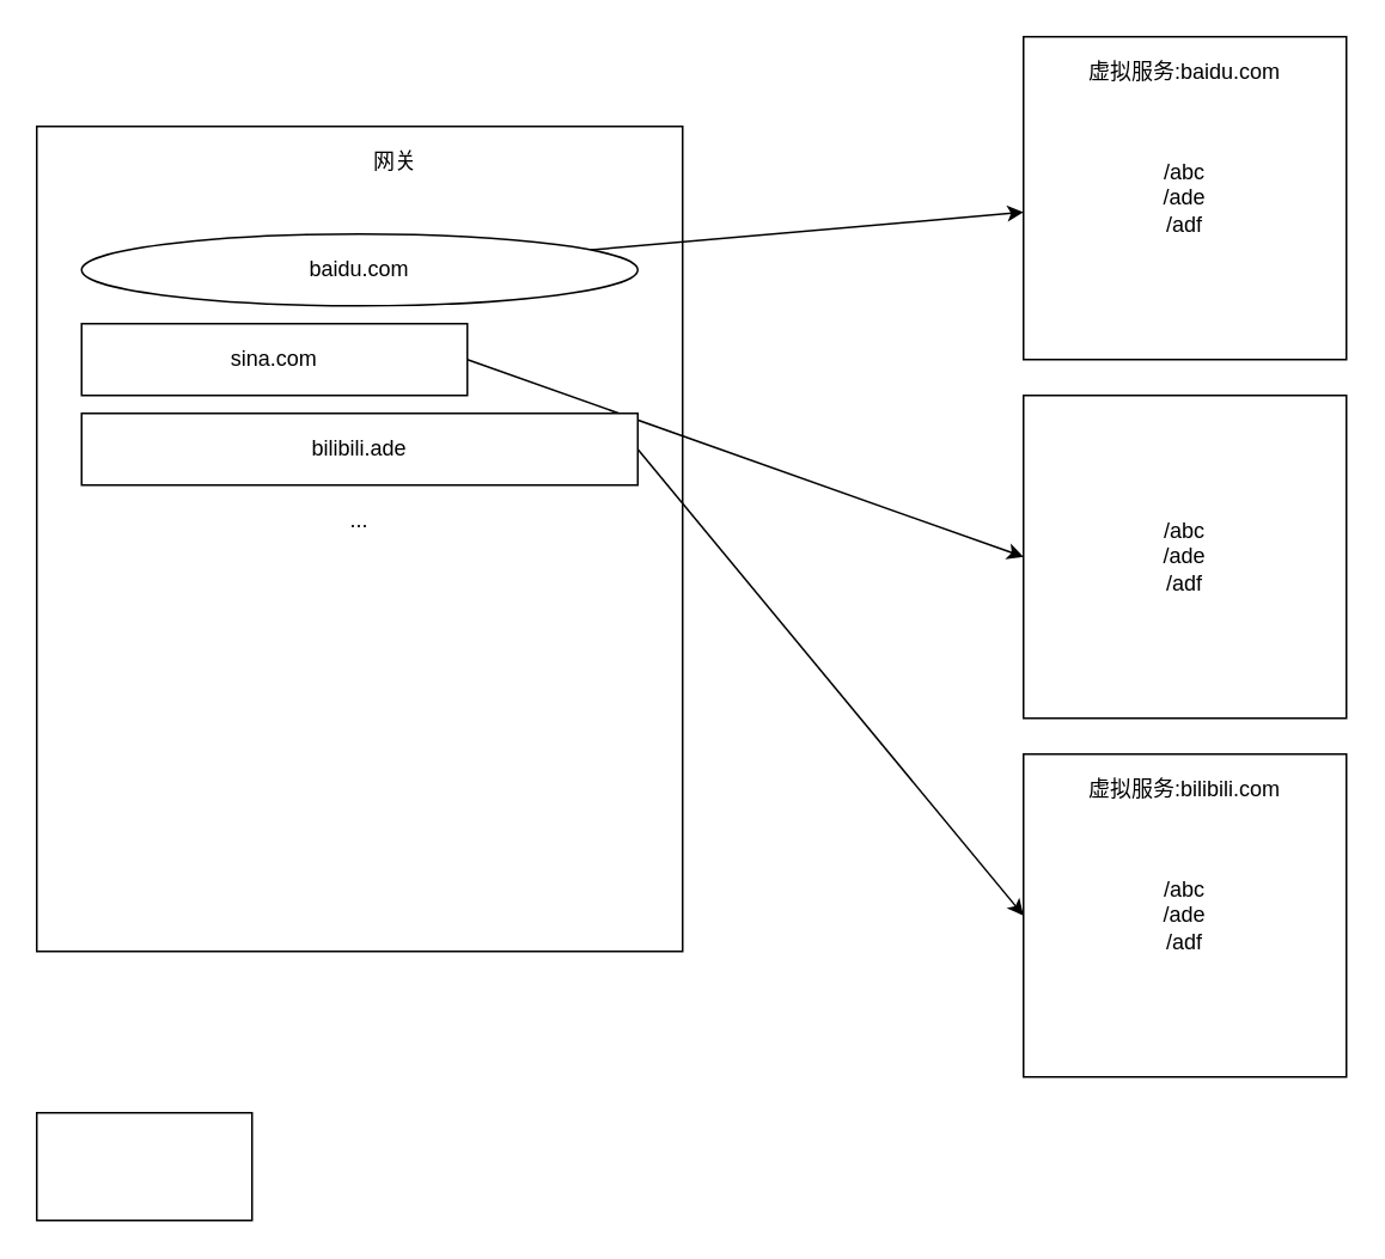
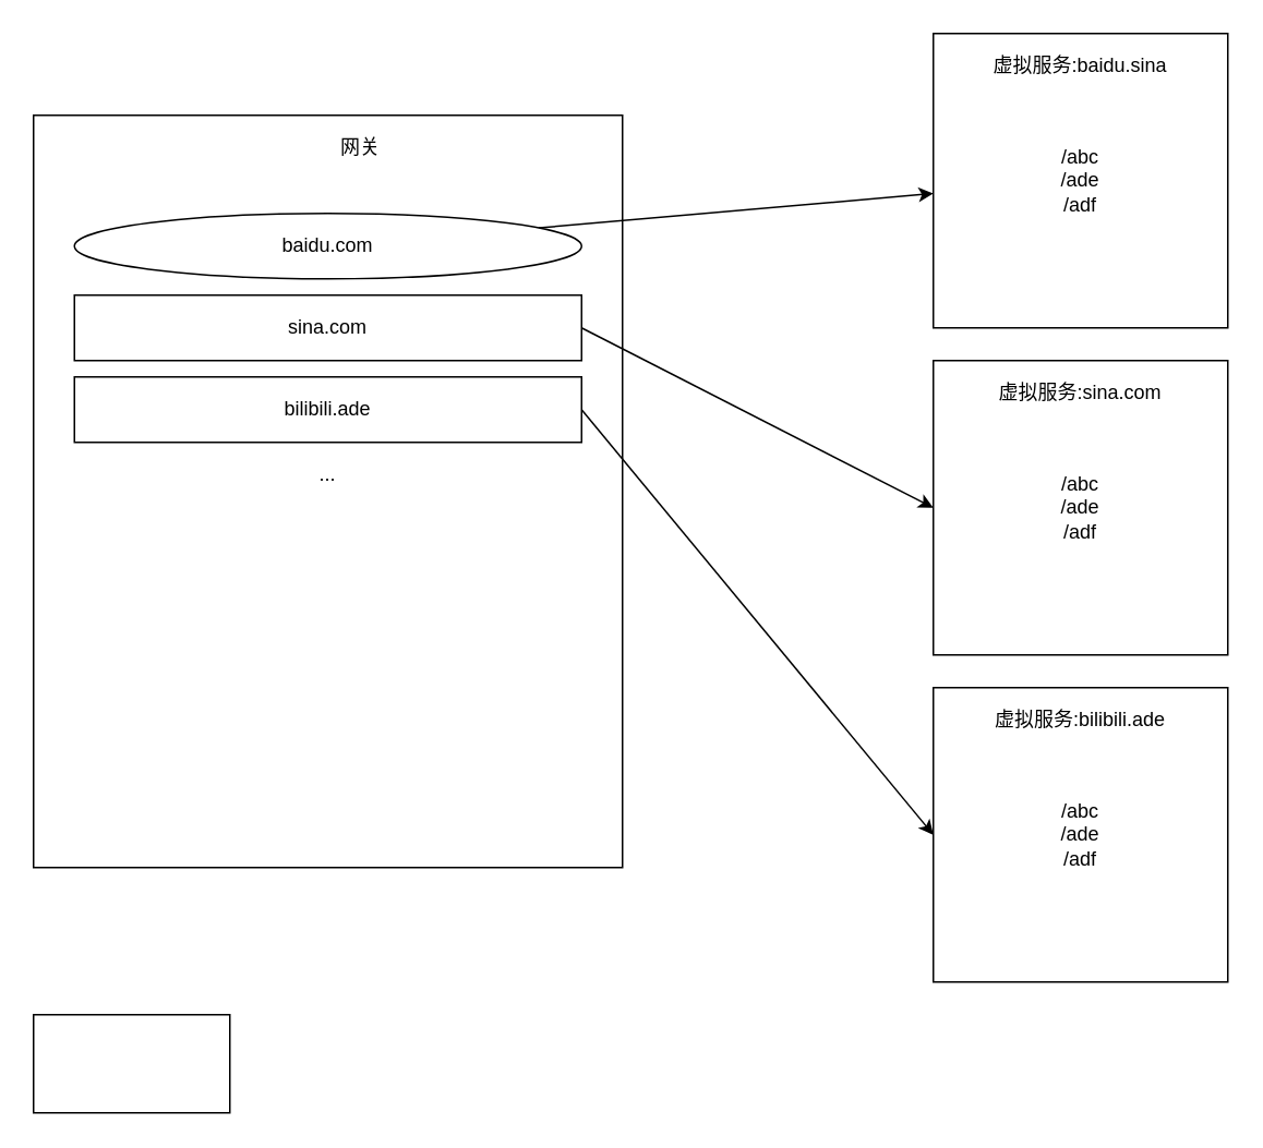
- <mxCell id="12" value="虚拟服务:baidu.com" style="text;html=1;strokeColor=none;fillColor=none;align=center;verticalAlign=middle;whiteSpace=wrap;rounded=0;" vertex="1" parent="1"><mxGeometry x="580" y="30" width="160" height="20" as="geometry" /></mxCell>
+ <mxCell id="12" value="虚拟服务:baidu.sina" style="text;html=1;strokeColor=none;fillColor=none;align=center;verticalAlign=middle;whiteSpace=wrap;rounded=0;" vertex="1" parent="1"><mxGeometry x="580" y="30" width="160" height="20" as="geometry" /></mxCell>
- <mxCell id="7" value="sina.com" style="rounded=0;whiteSpace=wrap;html=1;" vertex="1" parent="1"><mxGeometry x="45" y="180" width="215" height="40" as="geometry" /></mxCell>
+ <mxCell id="7" value="sina.com" style="rounded=0;whiteSpace=wrap;html=1;" vertex="1" parent="1"><mxGeometry x="45" y="180" width="310" height="40" as="geometry" /></mxCell>
+ <mxCell id="15" value="虚拟服务:sina.com" style="text;html=1;strokeColor=none;fillColor=none;align=center;verticalAlign=middle;whiteSpace=wrap;rounded=0;" vertex="1" parent="1"><mxGeometry x="580" y="230" width="160" height="20" as="geometry" /></mxCell>
- <mxCell id="18" value="虚拟服务:bilibili.com" style="text;html=1;strokeColor=none;fillColor=none;align=center;verticalAlign=middle;whiteSpace=wrap;rounded=0;" vertex="1" parent="1"><mxGeometry x="580" y="430" width="160" height="20" as="geometry" /></mxCell>
+ <mxCell id="18" value="虚拟服务:bilibili.ade" style="text;html=1;strokeColor=none;fillColor=none;align=center;verticalAlign=middle;whiteSpace=wrap;rounded=0;" vertex="1" parent="1"><mxGeometry x="580" y="430" width="160" height="20" as="geometry" /></mxCell>
